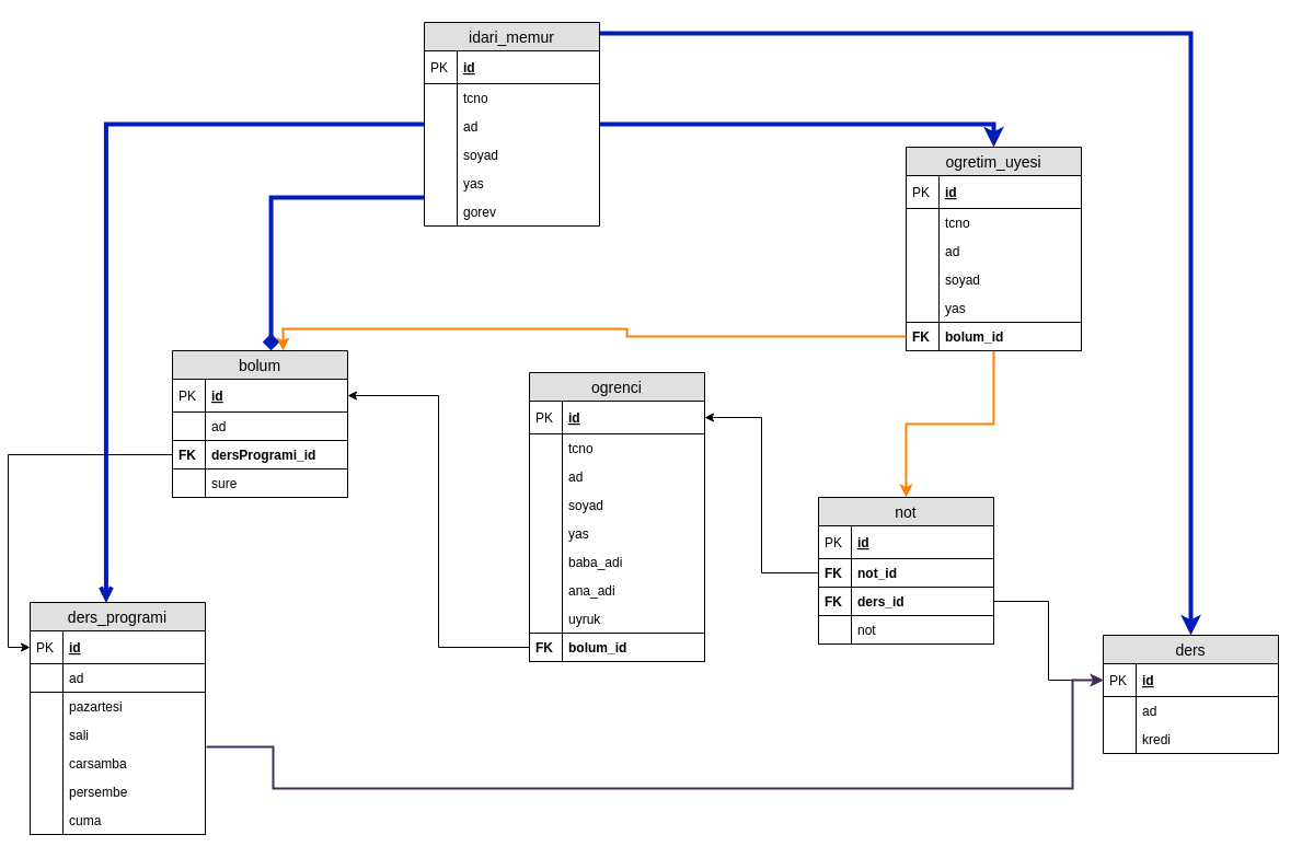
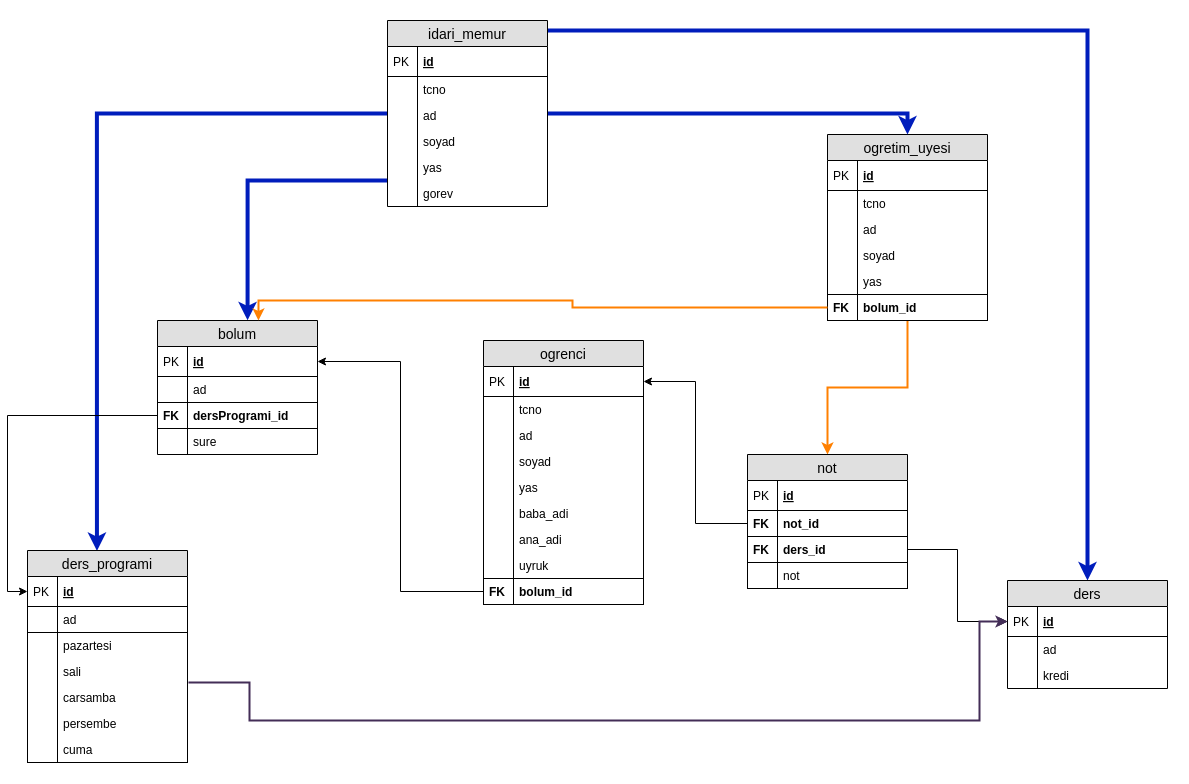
- <mxCell id="35" style="edgeStyle=orthogonalEdgeStyle;rounded=0;orthogonalLoop=1;jettySize=auto;html=1;entryX=0.563;entryY=-0.001;entryDx=0;entryDy=0;entryPerimeter=0;strokeWidth=4;fillColor=#0050ef;strokeColor=#001DBC;endArrow=diamond;" edge="1" parent="1" source="39" target="83"><mxGeometry relative="1" as="geometry"><Array as="points"><mxPoint x="240" y="180" /></Array></mxGeometry></mxCell>
+ <mxCell id="35" style="edgeStyle=orthogonalEdgeStyle;rounded=0;orthogonalLoop=1;jettySize=auto;html=1;entryX=0.563;entryY=-0.001;entryDx=0;entryDy=0;entryPerimeter=0;strokeWidth=4;fillColor=#0050ef;strokeColor=#001DBC;" edge="1" parent="1" source="39" target="83"><mxGeometry relative="1" as="geometry"><Array as="points"><mxPoint x="240" y="180" /></Array></mxGeometry></mxCell>
- <mxCell id="36" style="edgeStyle=orthogonalEdgeStyle;rounded=0;orthogonalLoop=1;jettySize=auto;html=1;entryX=0.434;entryY=0.002;entryDx=0;entryDy=0;entryPerimeter=0;strokeWidth=4;fillColor=#0050ef;strokeColor=#001DBC;endArrow=open;" edge="1" parent="1" source="39" target="52"><mxGeometry relative="1" as="geometry" /></mxCell>
+ <mxCell id="36" style="edgeStyle=orthogonalEdgeStyle;rounded=0;orthogonalLoop=1;jettySize=auto;html=1;entryX=0.434;entryY=0.002;entryDx=0;entryDy=0;entryPerimeter=0;strokeWidth=4;fillColor=#0050ef;strokeColor=#001DBC;" edge="1" parent="1" source="39" target="52"><mxGeometry relative="1" as="geometry" /></mxCell>
